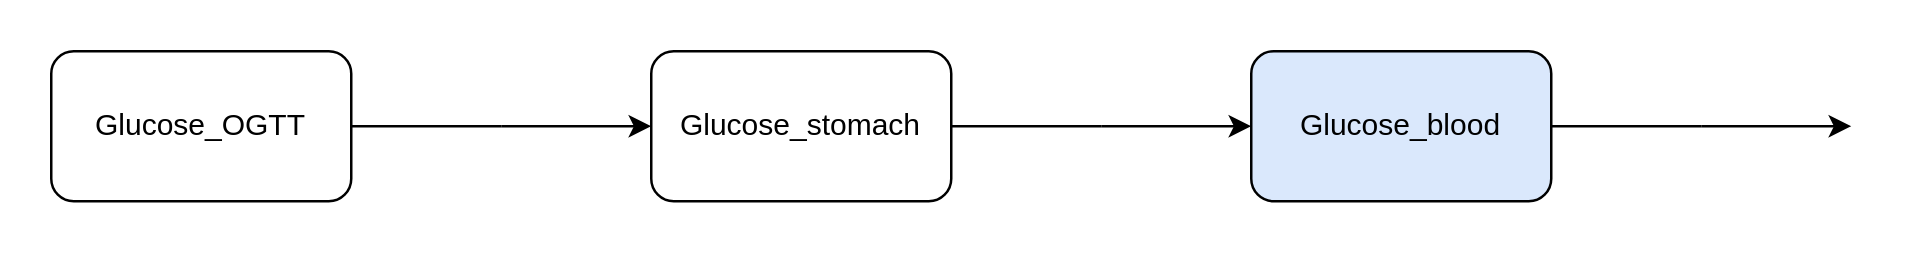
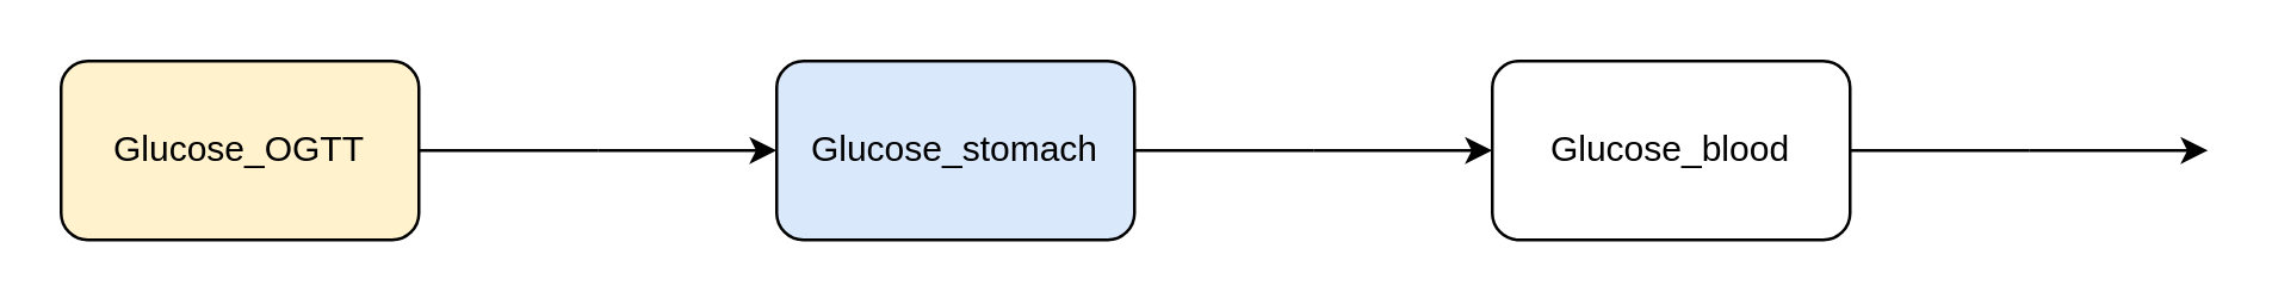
- <mxCell id="5" value="Glucose_OGTT" style="rounded=1;whiteSpace=wrap;html=1;" parent="1" vertex="1"><mxGeometry x="20" y="20" width="120" height="60" as="geometry" /></mxCell>
+ <mxCell id="5" value="Glucose_OGTT" style="rounded=1;whiteSpace=wrap;html=1;fillColor=#fff2cc;" parent="1" vertex="1"><mxGeometry x="20" y="20" width="120" height="60" as="geometry" /></mxCell>
- <mxCell id="10" value="Glucose_stomach" style="rounded=1;whiteSpace=wrap;html=1;" parent="1" vertex="1"><mxGeometry x="260" y="20" width="120" height="60" as="geometry" /></mxCell>
+ <mxCell id="10" value="Glucose_stomach" style="rounded=1;whiteSpace=wrap;html=1;fillColor=#dae8fc;" parent="1" vertex="1"><mxGeometry x="260" y="20" width="120" height="60" as="geometry" /></mxCell>
- <mxCell id="6" value="Glucose_blood" style="rounded=1;whiteSpace=wrap;html=1;fillColor=#dae8fc;" parent="1" vertex="1"><mxGeometry x="500" y="20" width="120" height="60" as="geometry" /></mxCell>
+ <mxCell id="6" value="Glucose_blood" style="rounded=1;whiteSpace=wrap;html=1;" parent="1" vertex="1"><mxGeometry x="500" y="20" width="120" height="60" as="geometry" /></mxCell>
